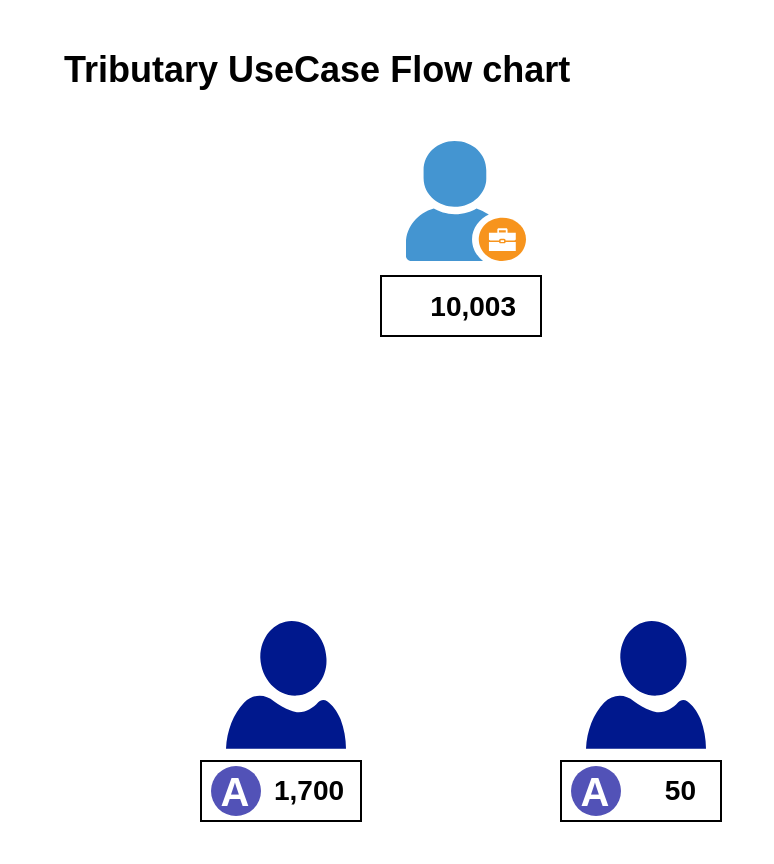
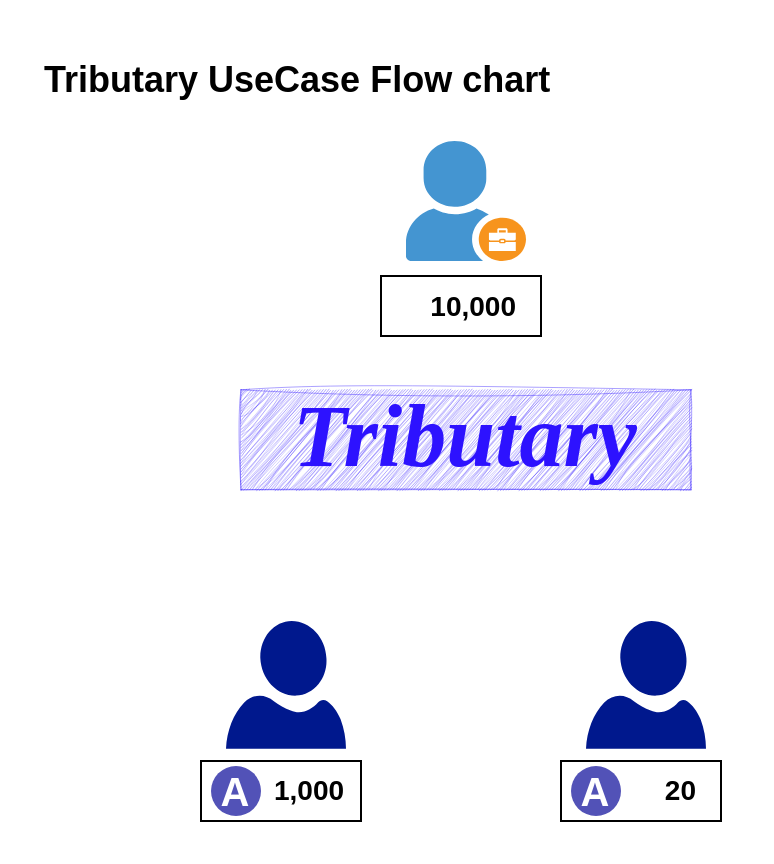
- <mxCell id="2" value="&lt;b style=&quot;&quot;&gt;&lt;font style=&quot;font-size: 18px;&quot;&gt;Tributary UseCase Flow chart&lt;/font&gt;&lt;/b&gt;" style="text;html=1;align=left;verticalAlign=middle;whiteSpace=wrap;rounded=0;" vertex="1" parent="1"><mxGeometry x="30" y="15" width="290" height="40" as="geometry" /></mxCell>
+ <mxCell id="2" value="&lt;b style=&quot;&quot;&gt;&lt;font style=&quot;font-size: 18px;&quot;&gt;Tributary UseCase Flow chart&lt;/font&gt;&lt;/b&gt;" style="text;html=1;align=left;verticalAlign=middle;whiteSpace=wrap;rounded=0;" vertex="1" parent="1"><mxGeometry x="20" y="20" width="290" height="40" as="geometry" /></mxCell>
- <mxCell id="23" value="&lt;span style=&quot;font-size: 14px;&quot;&gt;&lt;b&gt;10,003&lt;/b&gt;&lt;/span&gt;" style="text;html=1;align=right;verticalAlign=middle;whiteSpace=wrap;rounded=0;" vertex="1" parent="1"><mxGeometry x="225" y="142.5" width="35" height="20" as="geometry" /></mxCell>
+ <mxCell id="23" value="&lt;span style=&quot;font-size: 14px;&quot;&gt;&lt;b&gt;10,000&lt;/b&gt;&lt;/span&gt;" style="text;html=1;align=right;verticalAlign=middle;whiteSpace=wrap;rounded=0;" vertex="1" parent="1"><mxGeometry x="225" y="142.5" width="35" height="20" as="geometry" /></mxCell>
+ <mxCell id="4" value="&lt;font style=&quot;font-size: 44px;&quot;&gt;&lt;i style=&quot;&quot;&gt;&lt;b&gt;Tributary&lt;/b&gt;&lt;/i&gt;&lt;/font&gt;" style="rounded=0;whiteSpace=wrap;html=1;fillColor=#2D12FF;strokeColor=#2D12FF;fontColor=#2D12FF;glass=0;strokeWidth=0.2;fontFamily=Georgia;sketch=1;curveFitting=1;jiggle=2;" vertex="1" parent="1"><mxGeometry x="120" y="194.4" width="225" height="50" as="geometry" /></mxCell>
- <mxCell id="18" value="&lt;span style=&quot;font-size: 14px;&quot;&gt;&lt;b&gt;1,700&lt;/b&gt;&lt;/span&gt;" style="text;html=1;align=left;verticalAlign=middle;whiteSpace=wrap;rounded=0;" vertex="1" parent="13"><mxGeometry x="35" y="5" width="50" height="20" as="geometry" /></mxCell>
+ <mxCell id="18" value="&lt;span style=&quot;font-size: 14px;&quot;&gt;&lt;b&gt;1,000&lt;/b&gt;&lt;/span&gt;" style="text;html=1;align=left;verticalAlign=middle;whiteSpace=wrap;rounded=0;" vertex="1" parent="13"><mxGeometry x="35" y="5" width="50" height="20" as="geometry" /></mxCell>
- <mxCell id="12" value="&lt;span style=&quot;font-size: 14px;&quot;&gt;&lt;b&gt;50&lt;/b&gt;&lt;/span&gt;" style="text;html=1;align=right;verticalAlign=middle;whiteSpace=wrap;rounded=0;" vertex="1" parent="7"><mxGeometry x="35" y="5" width="35" height="20" as="geometry" /></mxCell>
+ <mxCell id="12" value="&lt;span style=&quot;font-size: 14px;&quot;&gt;&lt;b&gt;20&lt;/b&gt;&lt;/span&gt;" style="text;html=1;align=right;verticalAlign=middle;whiteSpace=wrap;rounded=0;" vertex="1" parent="7"><mxGeometry x="35" y="5" width="35" height="20" as="geometry" /></mxCell>
